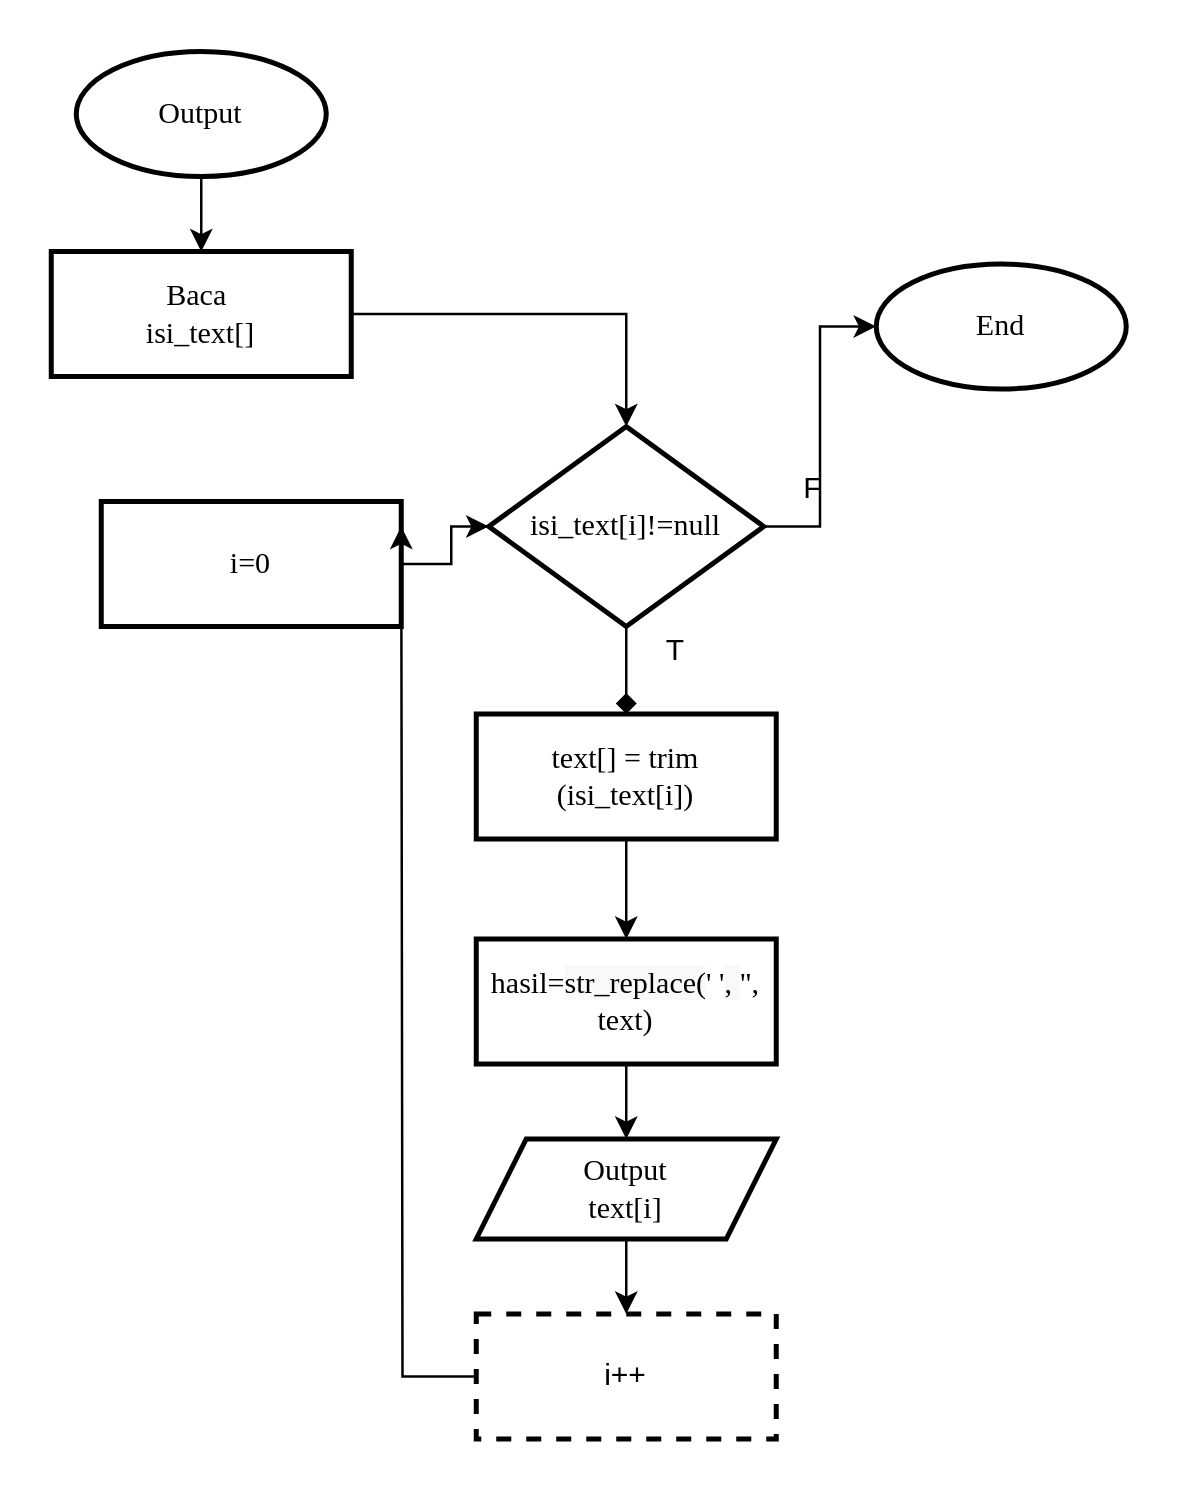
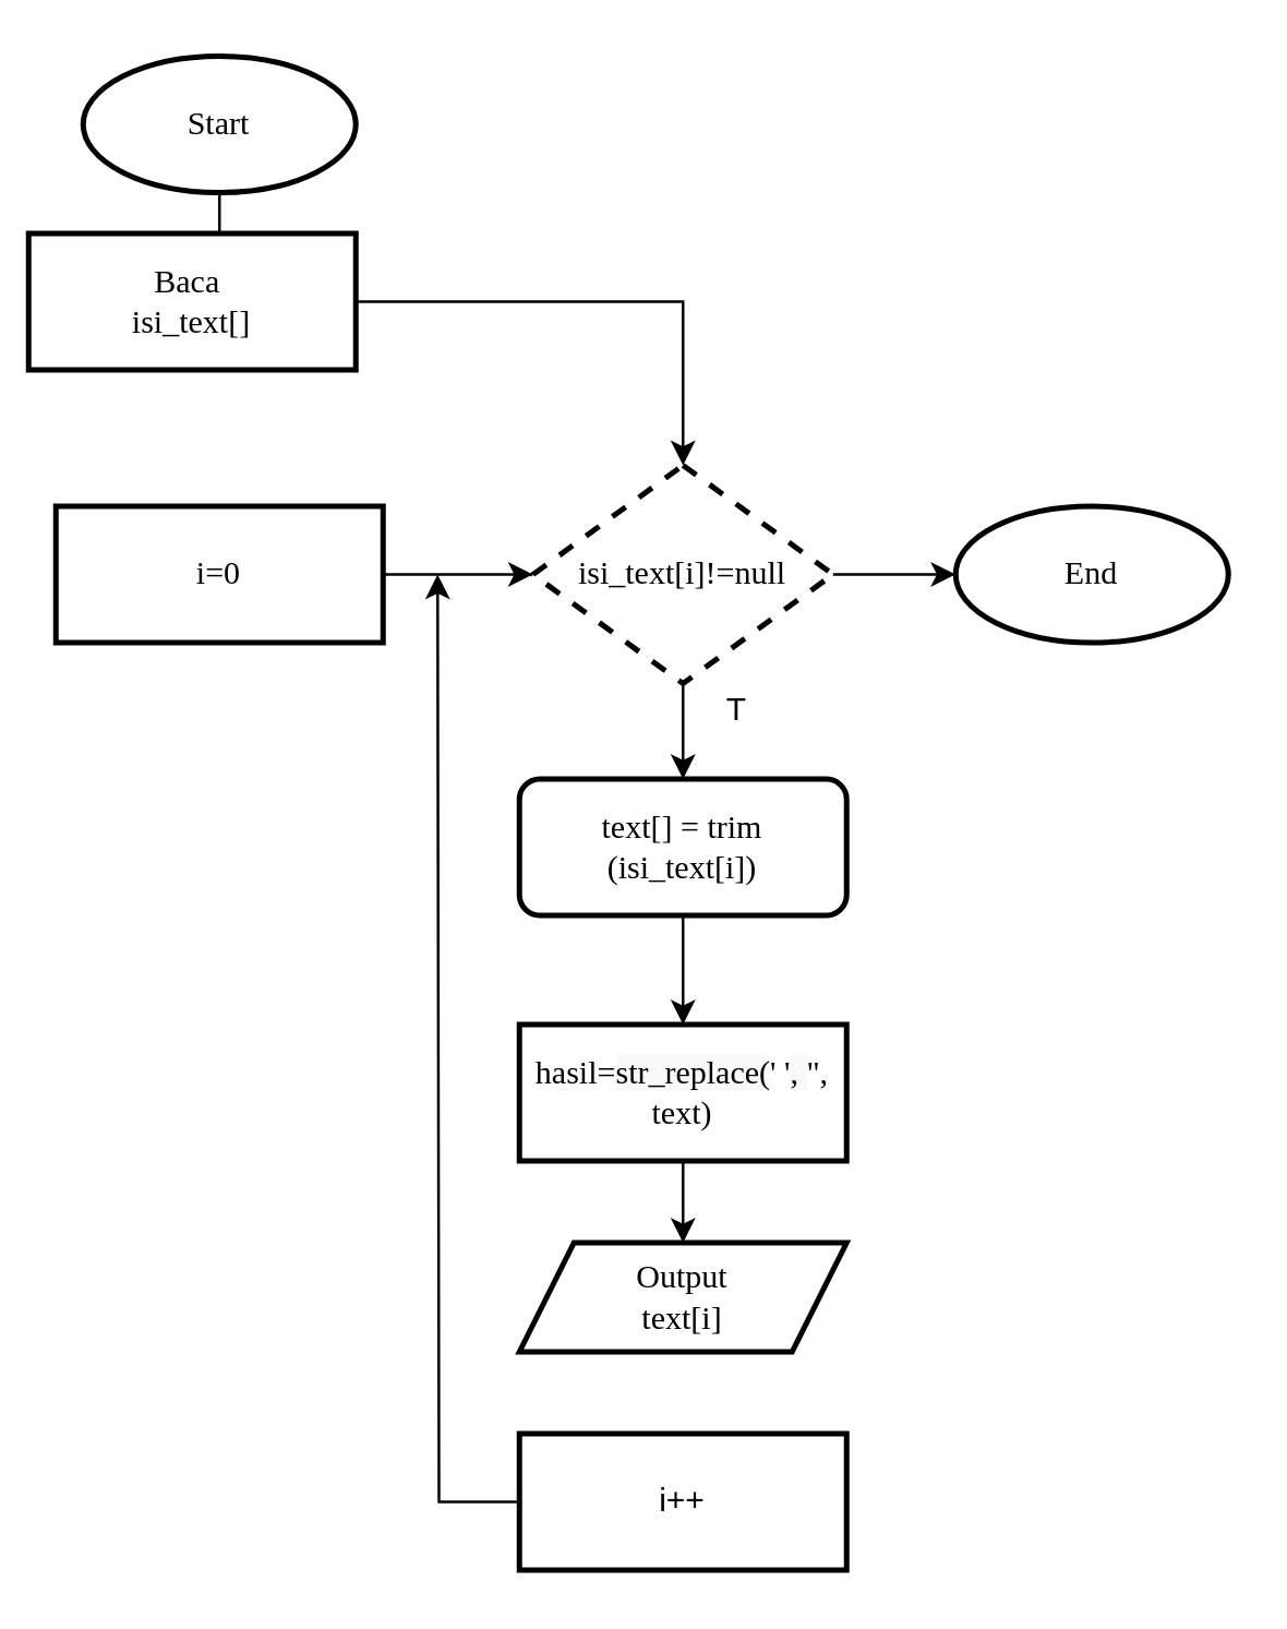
- <mxCell id="3" value="&lt;font face=&quot;Times New Roman&quot;&gt;Output&lt;/font&gt;" style="strokeWidth=2;html=1;shape=mxgraph.flowchart.start_1;whiteSpace=wrap;" parent="1" vertex="1"><mxGeometry x="30" y="20" width="100" height="50" as="geometry" /></mxCell>
+ <mxCell id="3" value="&lt;font face=&quot;Times New Roman&quot;&gt;Start&lt;/font&gt;" style="strokeWidth=2;html=1;shape=mxgraph.flowchart.start_1;whiteSpace=wrap;" parent="1" vertex="1"><mxGeometry x="30" y="20" width="100" height="50" as="geometry" /></mxCell>
- <mxCell id="6" value="&lt;font face=&quot;Times New Roman&quot;&gt;Baca&amp;nbsp;&lt;br&gt;isi_text[]&lt;/font&gt;" style="whiteSpace=wrap;html=1;strokeWidth=2;" parent="1" vertex="1"><mxGeometry x="20" y="100" width="120" height="50" as="geometry" /></mxCell>
+ <mxCell id="6" value="&lt;font face=&quot;Times New Roman&quot;&gt;Baca&amp;nbsp;&lt;br&gt;isi_text[]&lt;/font&gt;" style="whiteSpace=wrap;html=1;strokeWidth=2;" parent="1" vertex="1"><mxGeometry x="10" y="85" width="120" height="50" as="geometry" /></mxCell>
- <mxCell id="4" value="&lt;font face=&quot;Times New Roman&quot;&gt;End&lt;/font&gt;" style="strokeWidth=2;html=1;shape=mxgraph.flowchart.start_1;whiteSpace=wrap;" parent="1" vertex="1"><mxGeometry x="350" y="105" width="100" height="50" as="geometry" /></mxCell>
+ <mxCell id="4" value="&lt;font face=&quot;Times New Roman&quot;&gt;End&lt;/font&gt;" style="strokeWidth=2;html=1;shape=mxgraph.flowchart.start_1;whiteSpace=wrap;" parent="1" vertex="1"><mxGeometry x="350" y="185" width="100" height="50" as="geometry" /></mxCell>
- <mxCell id="21" value="F" style="text;html=1;strokeColor=none;fillColor=none;align=center;verticalAlign=middle;whiteSpace=wrap;rounded=0;" parent="1" vertex="1"><mxGeometry x="305" y="185" width="40" height="20" as="geometry" /></mxCell>
- <mxCell id="11" value="&lt;font face=&quot;Times New Roman&quot;&gt;isi_text[i]!=null&lt;/font&gt;" style="rhombus;whiteSpace=wrap;html=1;strokeWidth=2;" parent="1" vertex="1"><mxGeometry x="195" y="170" width="110" height="80" as="geometry" /></mxCell>
+ <mxCell id="11" value="&lt;font face=&quot;Times New Roman&quot;&gt;isi_text[i]!=null&lt;/font&gt;" style="rhombus;whiteSpace=wrap;html=1;strokeWidth=2;dashed=1;" parent="1" vertex="1"><mxGeometry x="195" y="170" width="110" height="80" as="geometry" /></mxCell>
- <mxCell id="8" value="&lt;font face=&quot;Times New Roman&quot;&gt;i=0&lt;/font&gt;" style="whiteSpace=wrap;html=1;strokeWidth=2;" parent="1" vertex="1"><mxGeometry x="40" y="200" width="120" height="50" as="geometry" /></mxCell>
+ <mxCell id="8" value="&lt;font face=&quot;Times New Roman&quot;&gt;i=0&lt;/font&gt;" style="whiteSpace=wrap;html=1;strokeWidth=2;" parent="1" vertex="1"><mxGeometry x="20" y="185" width="120" height="50" as="geometry" /></mxCell>
- <mxCell id="9" value="" style="edgeStyle=orthogonalEdgeStyle;rounded=0;orthogonalLoop=1;jettySize=auto;html=1;endArrow=diamond;" parent="1" source="11" target="13" edge="1"><mxGeometry relative="1" as="geometry" /></mxCell>
+ <mxCell id="9" value="" style="edgeStyle=orthogonalEdgeStyle;rounded=0;orthogonalLoop=1;jettySize=auto;html=1;" parent="1" source="11" target="13" edge="1"><mxGeometry relative="1" as="geometry" /></mxCell>
- <mxCell id="13" value="&lt;font face=&quot;Times New Roman&quot;&gt;text[] = trim&lt;br&gt;(isi_text[i])&lt;/font&gt;" style="whiteSpace=wrap;html=1;strokeWidth=2;" parent="1" vertex="1"><mxGeometry x="190" y="285" width="120" height="50" as="geometry" /></mxCell>
+ <mxCell id="13" value="&lt;font face=&quot;Times New Roman&quot;&gt;text[] = trim&lt;br&gt;(isi_text[i])&lt;/font&gt;" style="whiteSpace=wrap;html=1;strokeWidth=2;rounded=1;" parent="1" vertex="1"><mxGeometry x="190" y="285" width="120" height="50" as="geometry" /></mxCell>
- <mxCell id="16" value="" style="edgeStyle=orthogonalEdgeStyle;rounded=0;orthogonalLoop=1;jettySize=auto;html=1;" parent="1" source="17" target="19" edge="1"><mxGeometry relative="1" as="geometry" /></mxCell>
- <mxCell id="19" value="i++" style="whiteSpace=wrap;html=1;strokeWidth=2;dashed=1;" parent="1" vertex="1"><mxGeometry x="190" y="525" width="120" height="50" as="geometry" /></mxCell>
+ <mxCell id="19" value="i++" style="whiteSpace=wrap;html=1;strokeWidth=2;" parent="1" vertex="1"><mxGeometry x="190" y="525" width="120" height="50" as="geometry" /></mxCell>
